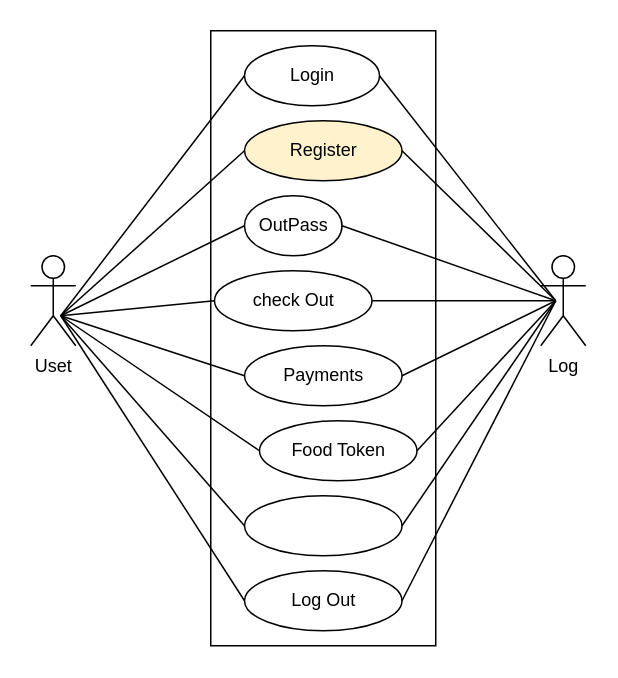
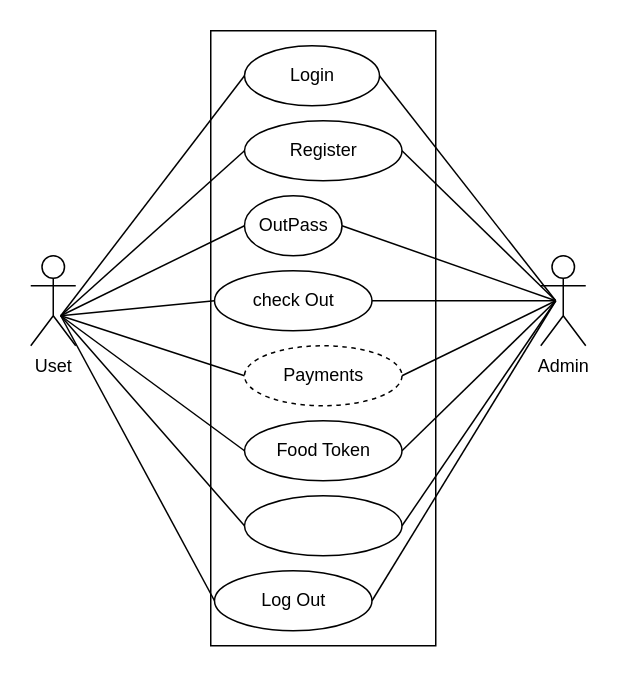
- <mxCell id="4" value="Register" style="ellipse;whiteSpace=wrap;html=1;fillColor=#fff2cc;" vertex="1" parent="1"><mxGeometry x="162.5" y="80" width="105" height="40" as="geometry" /></mxCell>
+ <mxCell id="4" value="Register" style="ellipse;whiteSpace=wrap;html=1;" vertex="1" parent="1"><mxGeometry x="162.5" y="80" width="105" height="40" as="geometry" /></mxCell>
- <mxCell id="12" value="Log" style="shape=umlActor;verticalLabelPosition=bottom;verticalAlign=top;html=1;outlineConnect=0;" vertex="1" parent="1"><mxGeometry x="360" y="170" width="30" height="60" as="geometry" /></mxCell>
+ <mxCell id="12" value="Admin" style="shape=umlActor;verticalLabelPosition=bottom;verticalAlign=top;html=1;outlineConnect=0;" vertex="1" parent="1"><mxGeometry x="360" y="170" width="30" height="60" as="geometry" /></mxCell>
- <mxCell id="8" value="Payments" style="ellipse;whiteSpace=wrap;html=1;" vertex="1" parent="1"><mxGeometry x="162.5" y="230" width="105" height="40" as="geometry" /></mxCell>
+ <mxCell id="8" value="Payments" style="ellipse;whiteSpace=wrap;html=1;dashed=1;" vertex="1" parent="1"><mxGeometry x="162.5" y="230" width="105" height="40" as="geometry" /></mxCell>
- <mxCell id="7" value="Food Token" style="ellipse;whiteSpace=wrap;html=1;" vertex="1" parent="1"><mxGeometry x="172.5" y="280" width="105" height="40" as="geometry" /></mxCell>
+ <mxCell id="7" value="Food Token" style="ellipse;whiteSpace=wrap;html=1;" vertex="1" parent="1"><mxGeometry x="162.5" y="280" width="105" height="40" as="geometry" /></mxCell>
- <mxCell id="10" value="Log Out" style="ellipse;whiteSpace=wrap;html=1;" vertex="1" parent="1"><mxGeometry x="162.5" y="380" width="105" height="40" as="geometry" /></mxCell>
+ <mxCell id="10" value="Log Out" style="ellipse;whiteSpace=wrap;html=1;" vertex="1" parent="1"><mxGeometry x="142.5" y="380" width="105" height="40" as="geometry" /></mxCell>
